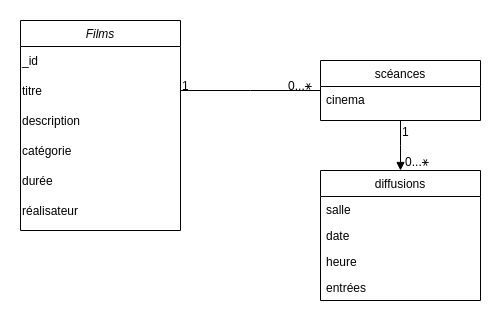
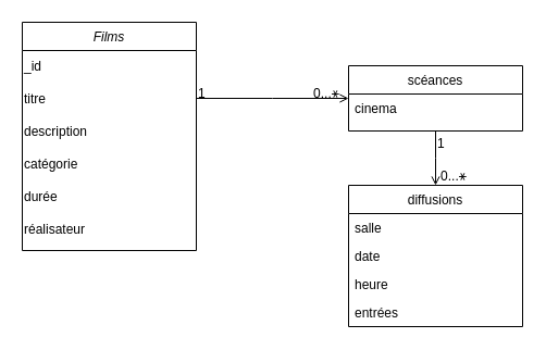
- <mxCell id="11" value="" style="endArrow=none;shadow=0;strokeWidth=1;rounded=0;endFill=1;edgeStyle=elbowEdgeStyle;elbow=vertical;" parent="1" source="2" target="9" edge="1"><mxGeometry x="0.5" y="41" relative="1" as="geometry"><mxPoint x="180" y="92" as="sourcePoint" /><mxPoint x="340" y="92" as="targetPoint" /><mxPoint x="-40" y="32" as="offset" /></mxGeometry></mxCell>
+ <mxCell id="11" value="" style="endArrow=open;shadow=0;strokeWidth=1;rounded=0;endFill=1;edgeStyle=elbowEdgeStyle;elbow=vertical;" parent="1" source="2" target="9" edge="1"><mxGeometry x="0.5" y="41" relative="1" as="geometry"><mxPoint x="180" y="92" as="sourcePoint" /><mxPoint x="340" y="92" as="targetPoint" /><mxPoint x="-40" y="32" as="offset" /></mxGeometry></mxCell>
- <mxCell id="19" value="" style="endArrow=block;shadow=0;strokeWidth=1;rounded=0;endFill=1;edgeStyle=elbowEdgeStyle;elbow=vertical;exitX=0.5;exitY=1;exitDx=0;exitDy=0;entryX=0.5;entryY=0;entryDx=0;entryDy=0;" edge="1" parent="1" source="9" target="14"><mxGeometry x="0.5" y="41" relative="1" as="geometry"><mxPoint x="190" y="99.857" as="sourcePoint" /><mxPoint x="330" y="99.857" as="targetPoint" /><mxPoint x="-40" y="32" as="offset" /></mxGeometry></mxCell>
+ <mxCell id="19" value="" style="endArrow=open;shadow=0;strokeWidth=1;rounded=0;endFill=1;edgeStyle=elbowEdgeStyle;elbow=vertical;exitX=0.5;exitY=1;exitDx=0;exitDy=0;entryX=0.5;entryY=0;entryDx=0;entryDy=0;" edge="1" parent="1" source="9" target="14"><mxGeometry x="0.5" y="41" relative="1" as="geometry"><mxPoint x="190" y="99.857" as="sourcePoint" /><mxPoint x="330" y="99.857" as="targetPoint" /><mxPoint x="-40" y="32" as="offset" /></mxGeometry></mxCell>
